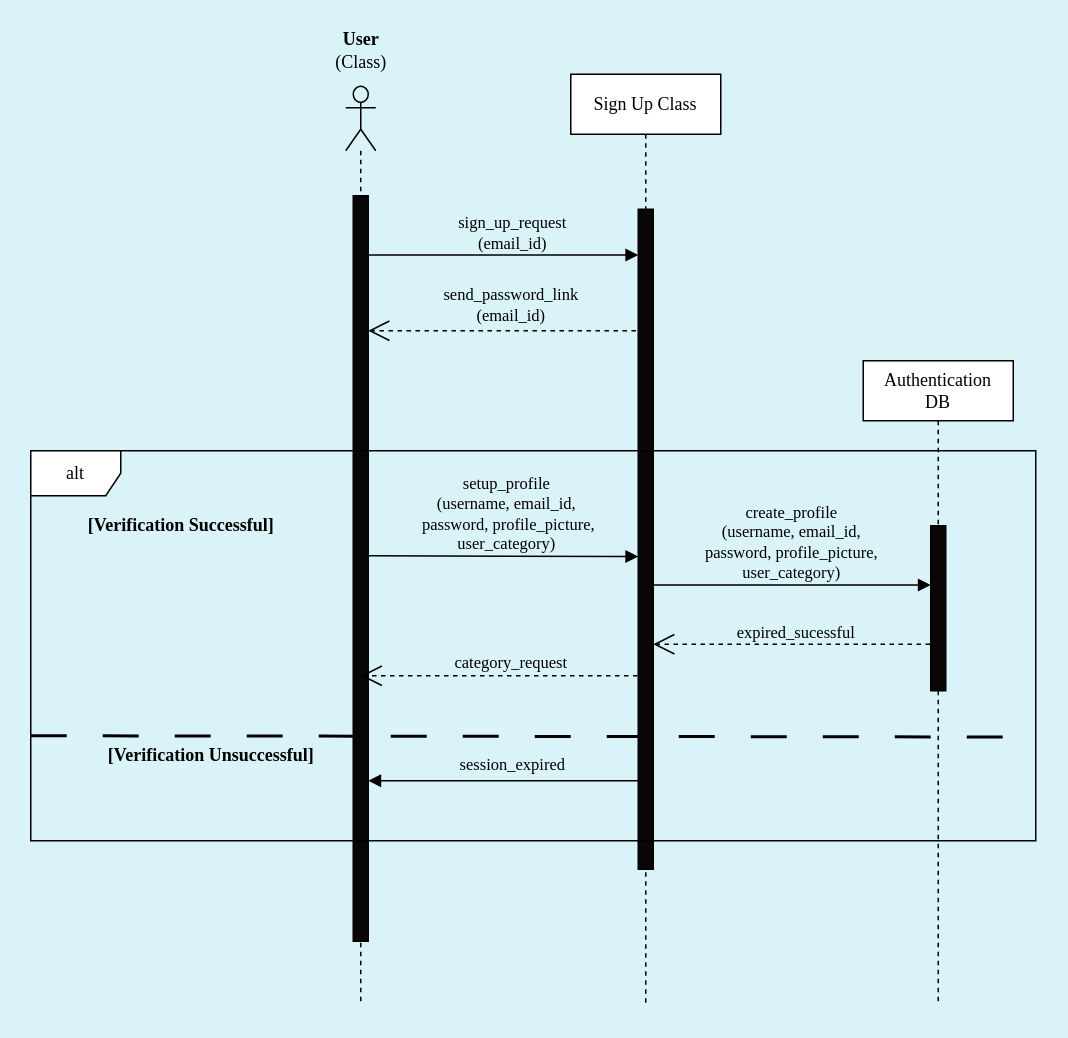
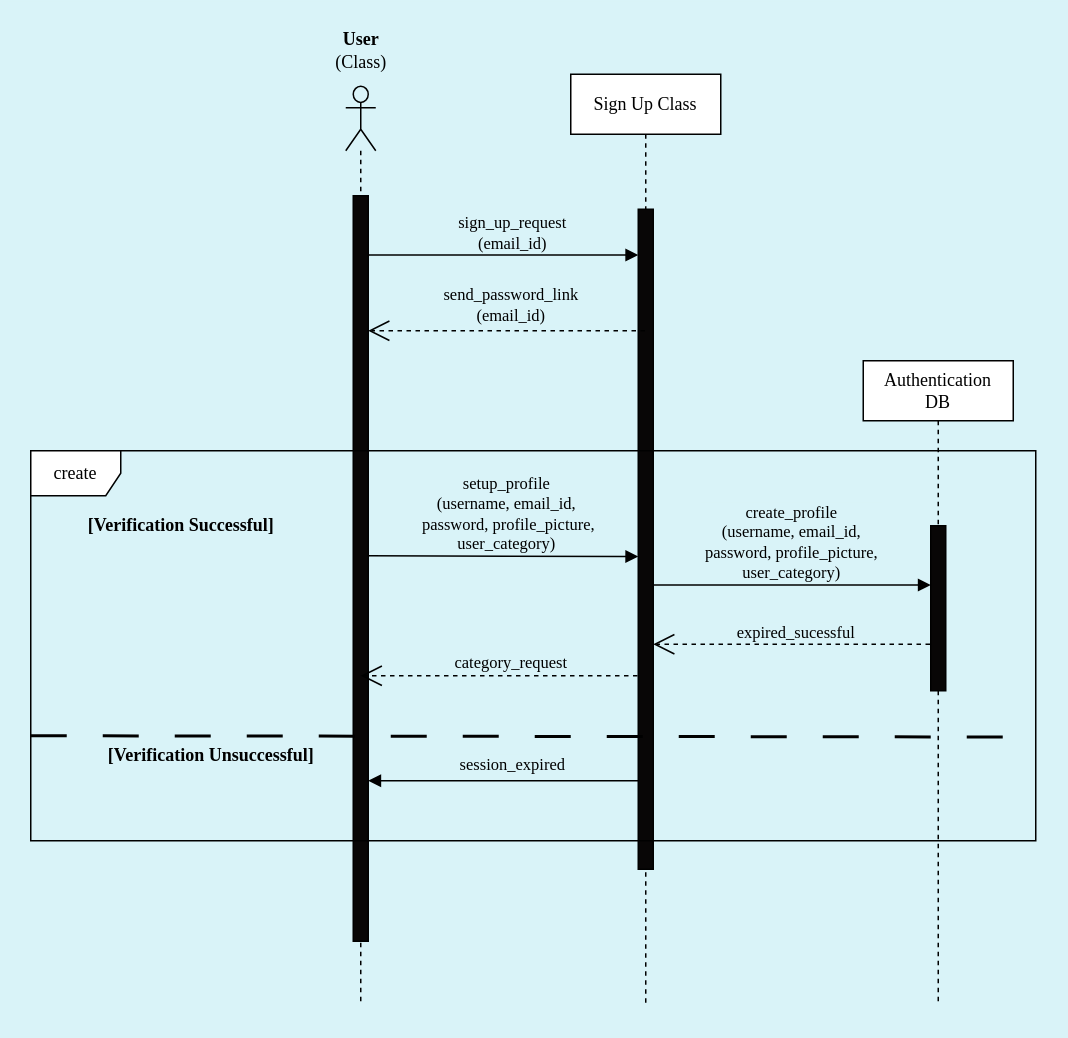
- <mxCell id="14" value="&lt;font data-font-src=&quot;https://fonts.googleapis.com/css?family=Poppins&quot; face=&quot;Poppins&quot;&gt;alt&lt;/font&gt;" style="shape=umlFrame;whiteSpace=wrap;html=1;pointerEvents=0;" vertex="1" parent="1"><mxGeometry x="20" y="300" width="670" height="260" as="geometry" /></mxCell>
+ <mxCell id="14" value="&lt;font data-font-src=&quot;https://fonts.googleapis.com/css?family=Poppins&quot; face=&quot;Poppins&quot;&gt;create&lt;/font&gt;" style="shape=umlFrame;whiteSpace=wrap;html=1;pointerEvents=0;" vertex="1" parent="1"><mxGeometry x="20" y="300" width="670" height="260" as="geometry" /></mxCell>
